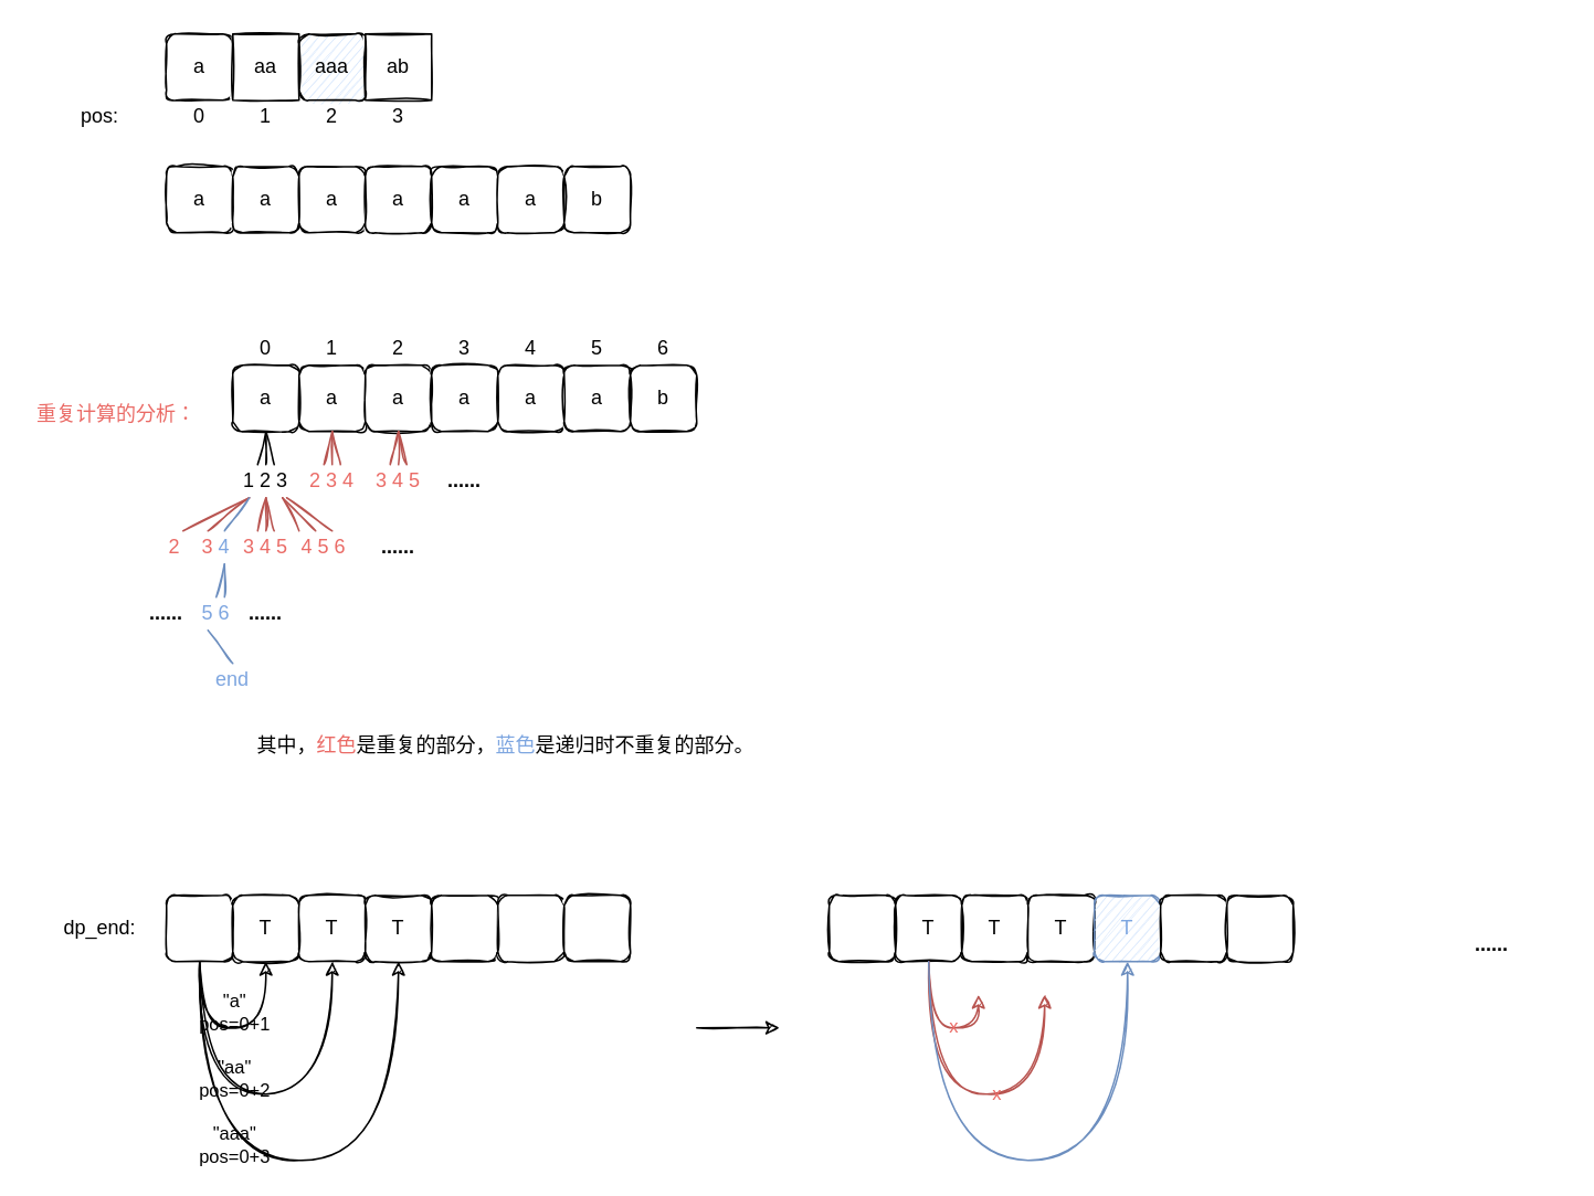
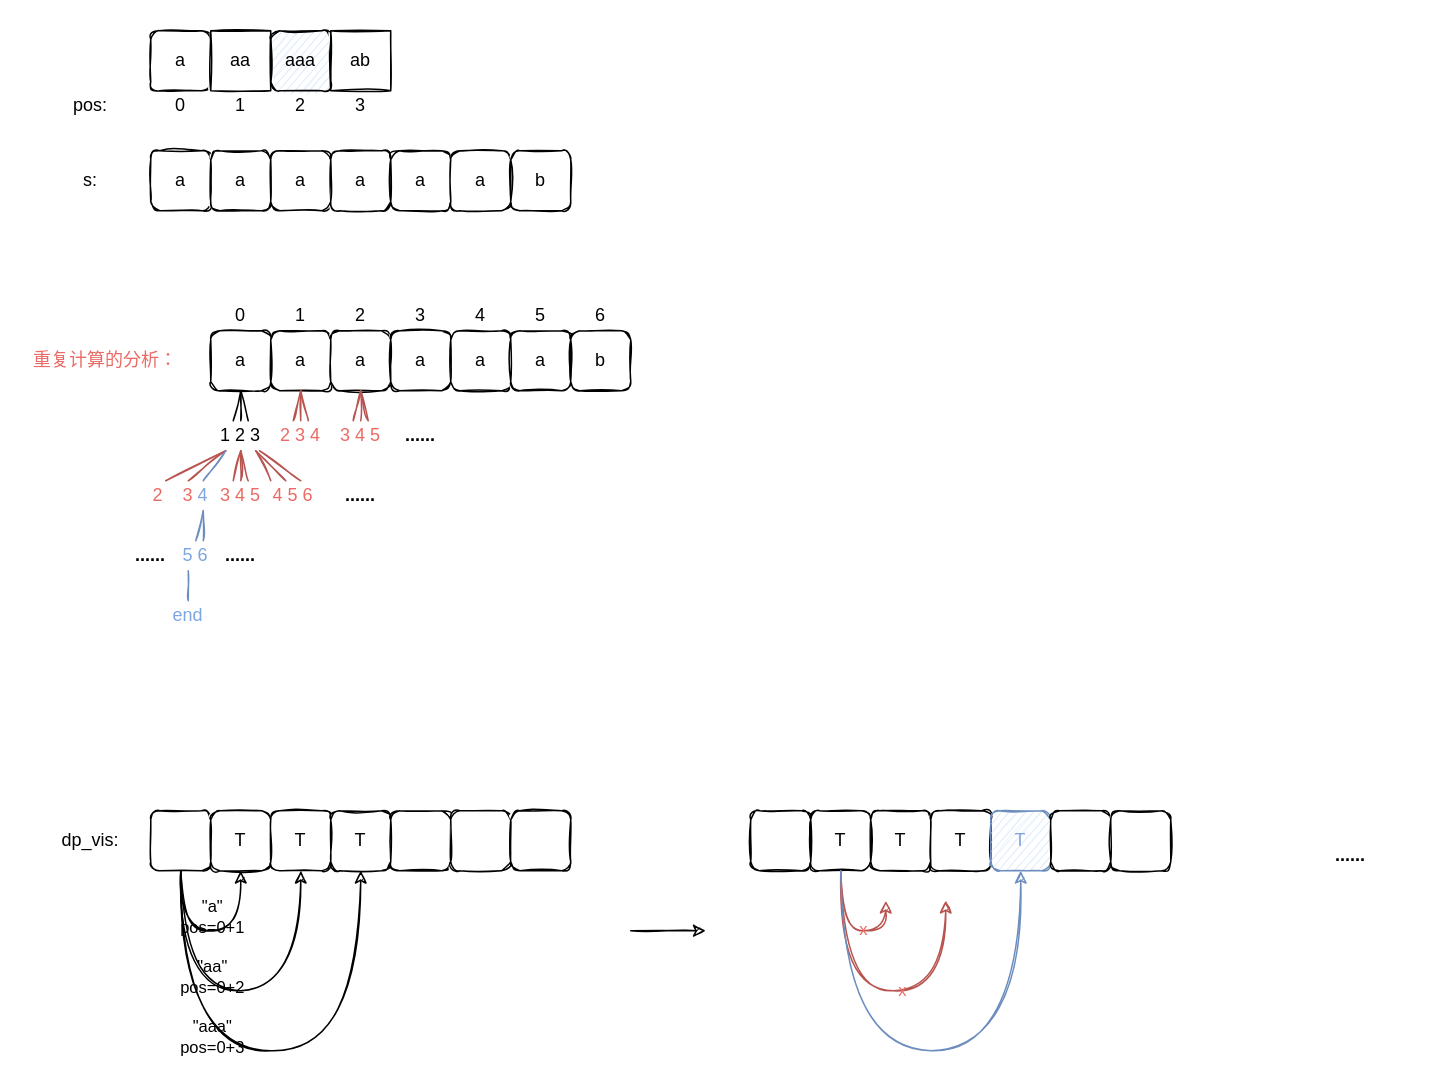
+ <mxCell id="13" value="s:" style="text;html=1;strokeColor=none;fillColor=none;align=center;verticalAlign=middle;whiteSpace=wrap;rounded=0;sketch=1;" parent="1" vertex="1"><mxGeometry y="110" width="80" height="20" as="geometry" x="20" /></mxCell>
- <mxCell id="107" value="重复计算的分析：" style="text;html=1;strokeColor=none;fillColor=none;align=center;verticalAlign=middle;whiteSpace=wrap;rounded=0;sketch=1;fontColor=#EA6B66;" vertex="1" parent="1"><mxGeometry x="20" y="240" width="100" height="20" as="geometry" /></mxCell>
+ <mxCell id="107" value="重复计算的分析：" style="text;html=1;strokeColor=none;fillColor=none;align=center;verticalAlign=middle;whiteSpace=wrap;rounded=0;sketch=1;fontColor=#EA6B66;" vertex="1" parent="1"><mxGeometry y="230" width="100" height="20" as="geometry" x="20" /></mxCell>
- <mxCell id="78" value="end" style="text;html=1;strokeColor=none;fillColor=none;align=center;verticalAlign=middle;whiteSpace=wrap;rounded=0;fontColor=#7EA6E0;" vertex="1" parent="1"><mxGeometry x="125" y="400" width="30" height="20" as="geometry" /></mxCell>
+ <mxCell id="78" value="end" style="text;html=1;strokeColor=none;fillColor=none;align=center;verticalAlign=middle;whiteSpace=wrap;rounded=0;fontColor=#7EA6E0;" vertex="1" parent="1"><mxGeometry x="110" y="400" width="30" height="20" as="geometry" /></mxCell>
- <mxCell id="19" value="其中，&lt;font color=&quot;#ea6b66&quot;&gt;红色&lt;/font&gt;是重复的部分，&lt;font color=&quot;#7ea6e0&quot;&gt;蓝色&lt;/font&gt;是递归时不重复的部分。" style="text;html=1;strokeColor=none;fillColor=none;align=center;verticalAlign=middle;whiteSpace=wrap;rounded=0;labelBackgroundColor=none;sketch=1;" parent="1" vertex="1"><mxGeometry x="145" y="440" width="320" height="20" as="geometry" /></mxCell>
- <mxCell id="80" value="dp_end:" style="text;html=1;strokeColor=none;fillColor=none;align=center;verticalAlign=middle;whiteSpace=wrap;rounded=0;sketch=1;" vertex="1" parent="1"><mxGeometry y="550" width="80" height="20" as="geometry" x="20" /></mxCell>
+ <mxCell id="80" value="dp_vis:" style="text;html=1;strokeColor=none;fillColor=none;align=center;verticalAlign=middle;whiteSpace=wrap;rounded=0;sketch=1;" vertex="1" parent="1"><mxGeometry y="550" width="80" height="20" as="geometry" x="20" /></mxCell>
